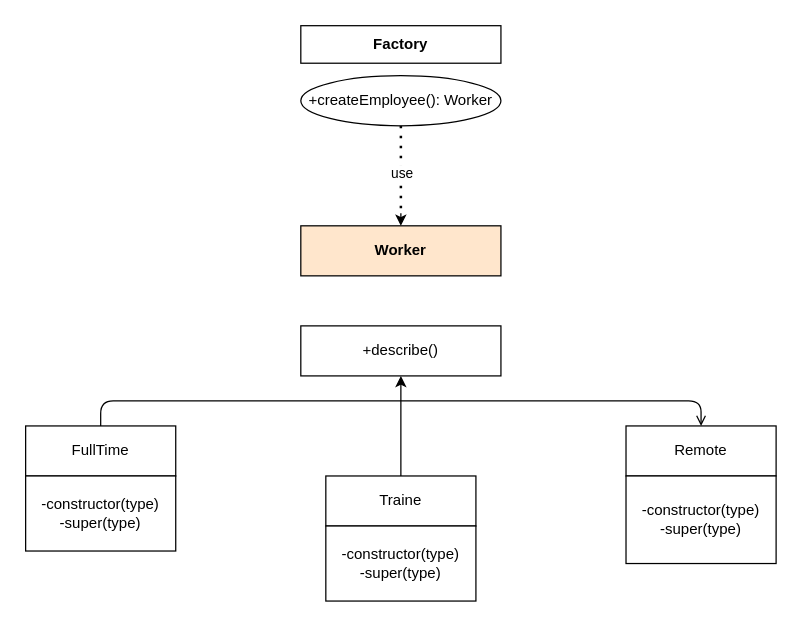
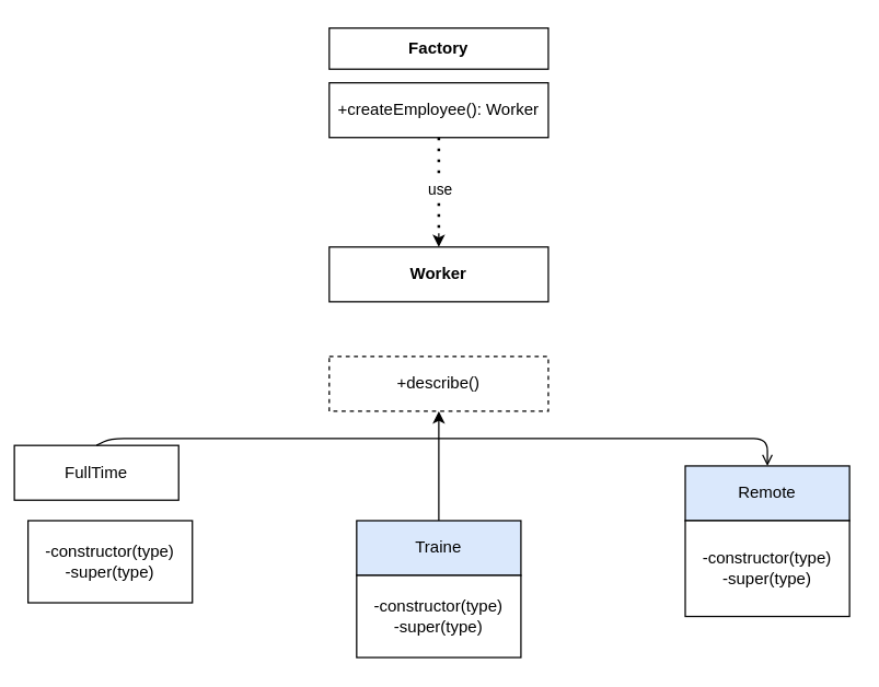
- <mxCell id="3" value="+createEmployee(): Worker" style="ellipse;whiteSpace=wrap;html=1;" parent="1" vertex="1"><mxGeometry x="240" y="60" width="160" height="40" as="geometry" /></mxCell>
+ <mxCell id="3" value="+createEmployee(): Worker" style="rounded=0;whiteSpace=wrap;html=1;" parent="1" vertex="1"><mxGeometry x="240" y="60" width="160" height="40" as="geometry" /></mxCell>
- <mxCell id="4" value="&lt;b&gt;Worker&lt;/b&gt;" style="rounded=0;whiteSpace=wrap;html=1;fillColor=#ffe6cc;" parent="1" vertex="1"><mxGeometry x="240" y="180" width="160" height="40" as="geometry" /></mxCell>
+ <mxCell id="4" value="&lt;b&gt;Worker&lt;/b&gt;" style="rounded=0;whiteSpace=wrap;html=1;" parent="1" vertex="1"><mxGeometry x="240" y="180" width="160" height="40" as="geometry" /></mxCell>
- <mxCell id="5" value="+describe()" style="rounded=0;whiteSpace=wrap;html=1;" parent="1" vertex="1"><mxGeometry x="240" y="260" width="160" height="40" as="geometry" /></mxCell>
+ <mxCell id="5" value="+describe()" style="rounded=0;whiteSpace=wrap;html=1;dashed=1;" parent="1" vertex="1"><mxGeometry x="240" y="260" width="160" height="40" as="geometry" /></mxCell>
- <mxCell id="6" value="FullTime" style="rounded=0;whiteSpace=wrap;html=1;" parent="1" vertex="1"><mxGeometry x="20" y="340" width="120" height="40" as="geometry" /></mxCell>
+ <mxCell id="6" value="FullTime" style="rounded=0;whiteSpace=wrap;html=1;" parent="1" vertex="1"><mxGeometry x="10" y="325" width="120" height="40" as="geometry" /></mxCell>
- <mxCell id="8" value="Remote" style="rounded=0;whiteSpace=wrap;html=1;" parent="1" vertex="1"><mxGeometry x="500" y="340" width="120" height="40" as="geometry" /></mxCell>
+ <mxCell id="8" value="Remote" style="rounded=0;whiteSpace=wrap;html=1;fillColor=#dae8fc;" parent="1" vertex="1"><mxGeometry x="500" y="340" width="120" height="40" as="geometry" /></mxCell>
- <mxCell id="7" value="Traine" style="rounded=0;whiteSpace=wrap;html=1;" parent="1" vertex="1"><mxGeometry x="260" y="380" width="120" height="40" as="geometry" /></mxCell>
+ <mxCell id="7" value="Traine" style="rounded=0;whiteSpace=wrap;html=1;fillColor=#dae8fc;" parent="1" vertex="1"><mxGeometry x="260" y="380" width="120" height="40" as="geometry" /></mxCell>
